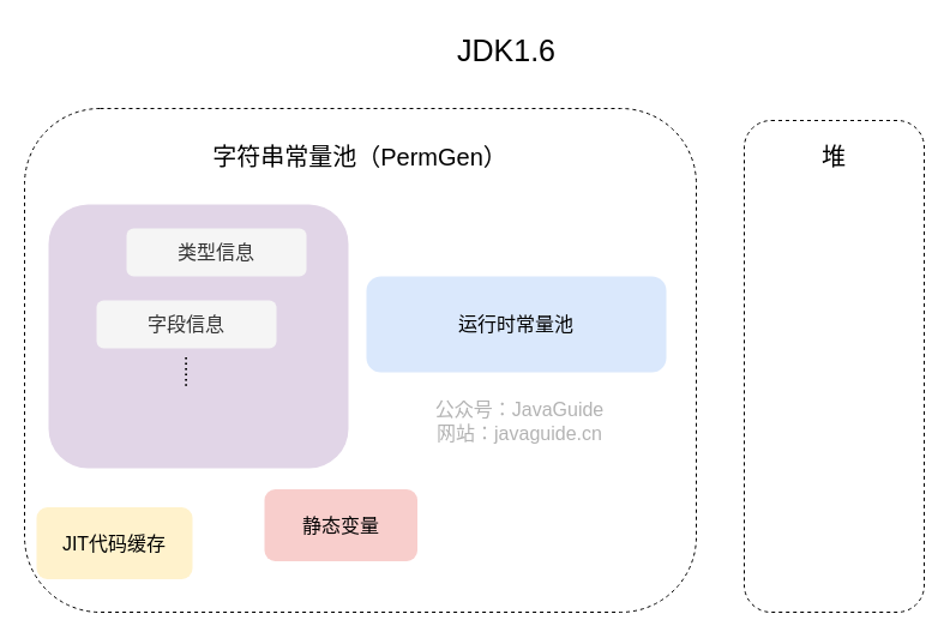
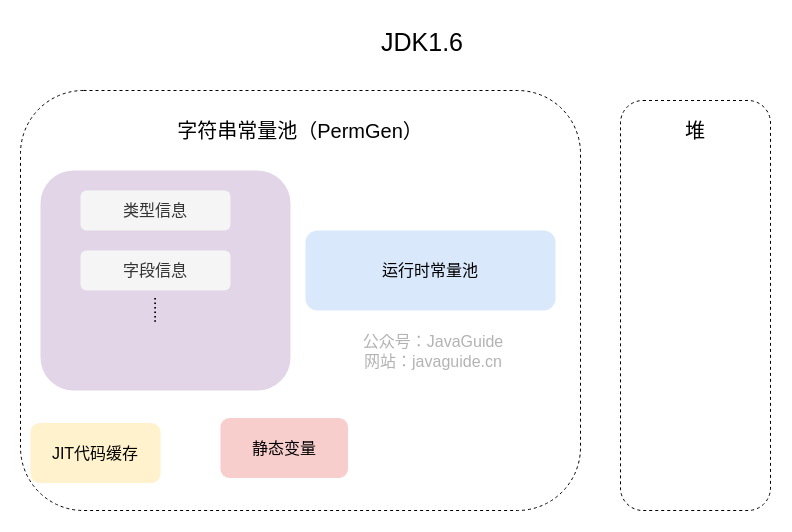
- <mxCell id="9" value="类型信息" style="rounded=1;whiteSpace=wrap;html=1;fillColor=#f5f5f5;strokeColor=none;sketch=0;fontSize=16;fontColor=#333333;glass=0;shadow=0;" parent="1" vertex="1"><mxGeometry x="105" y="190" width="150" height="40" as="geometry" /></mxCell>
+ <mxCell id="9" value="类型信息" style="rounded=1;whiteSpace=wrap;html=1;fillColor=#f5f5f5;strokeColor=none;sketch=0;fontSize=16;fontColor=#333333;glass=0;shadow=0;" parent="1" vertex="1"><mxGeometry x="80" y="190" width="150" height="40" as="geometry" /></mxCell>
- <mxCell id="4" value="静态变量" style="rounded=1;whiteSpace=wrap;html=1;fillColor=#f8cecc;strokeColor=none;sketch=0;fontSize=16;" parent="1" vertex="1"><mxGeometry x="220" y="407.5" width="127.5" height="60" as="geometry" /></mxCell>
+ <mxCell id="4" value="静态变量" style="rounded=1;whiteSpace=wrap;html=1;fillColor=#f8cecc;strokeColor=none;sketch=0;fontSize=16;" parent="1" vertex="1"><mxGeometry x="220" y="417.5" width="127.5" height="60" as="geometry" /></mxCell>
